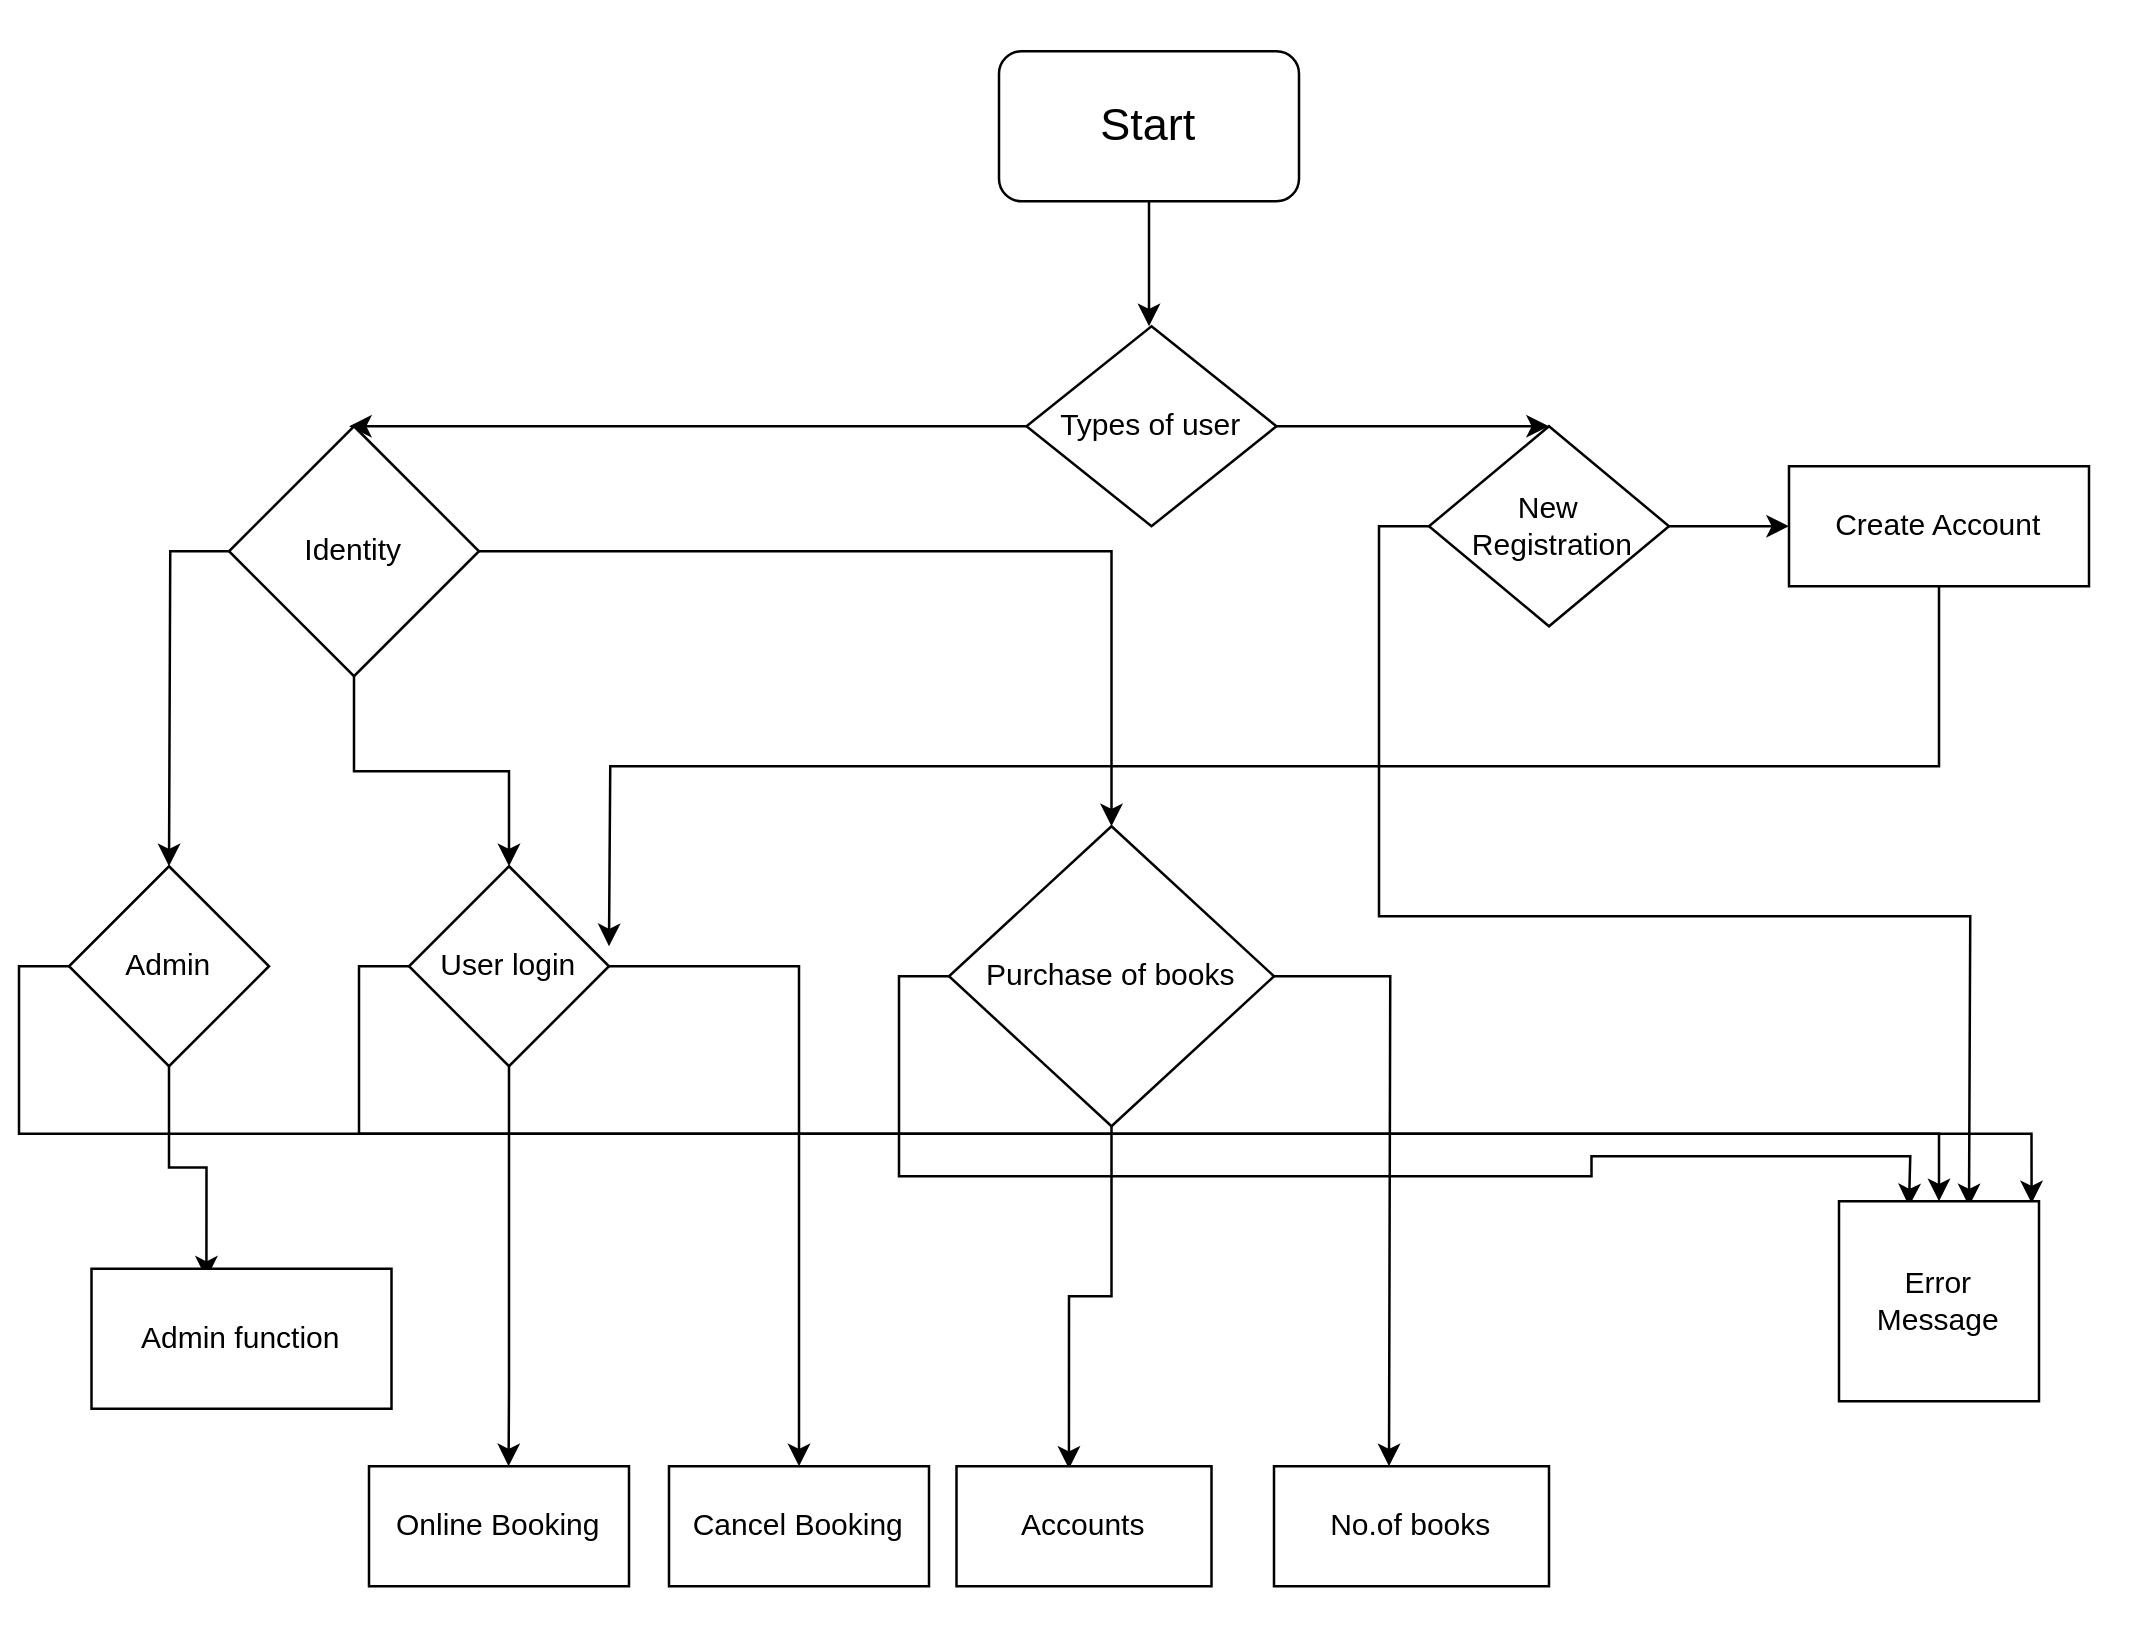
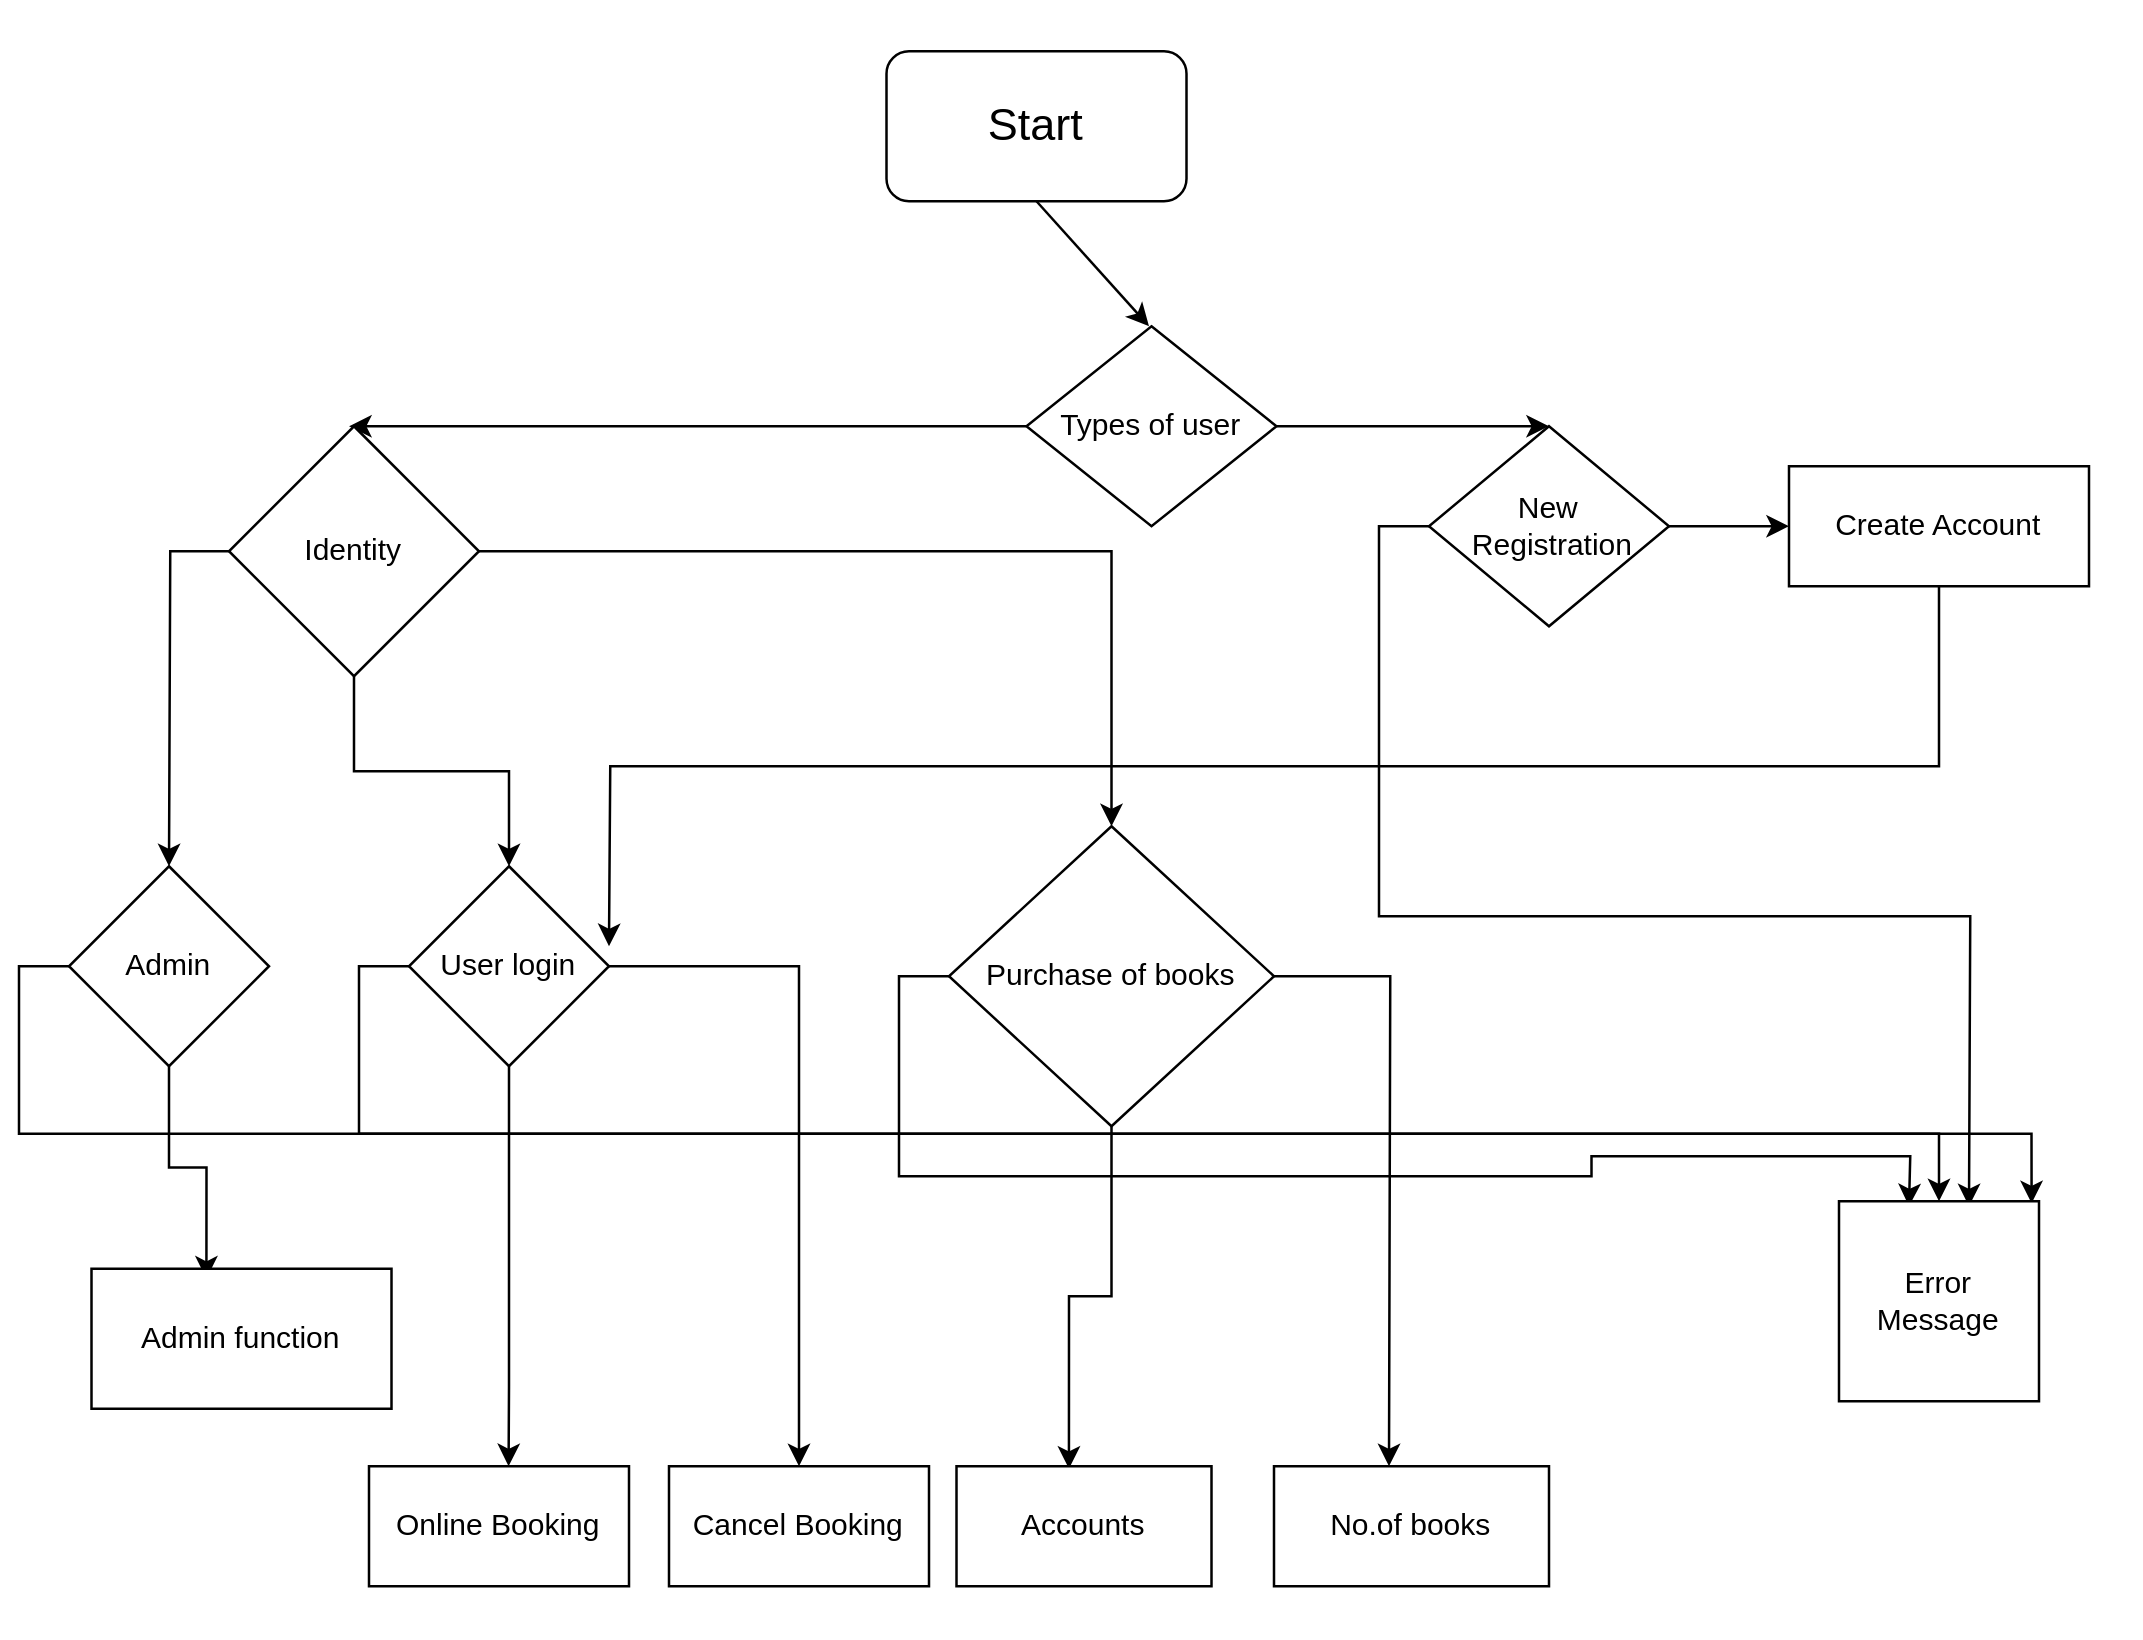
- <mxCell id="2" value="&lt;font style=&quot;font-size: 18px&quot;&gt;Start&lt;/font&gt;" style="rounded=1;whiteSpace=wrap;html=1;" vertex="1" parent="1"><mxGeometry x="392" y="20" width="120" height="60" as="geometry" /></mxCell>
+ <mxCell id="2" value="&lt;font style=&quot;font-size: 18px&quot;&gt;Start&lt;/font&gt;" style="rounded=1;whiteSpace=wrap;html=1;" vertex="1" parent="1"><mxGeometry x="347" y="20" width="120" height="60" as="geometry" /></mxCell>
